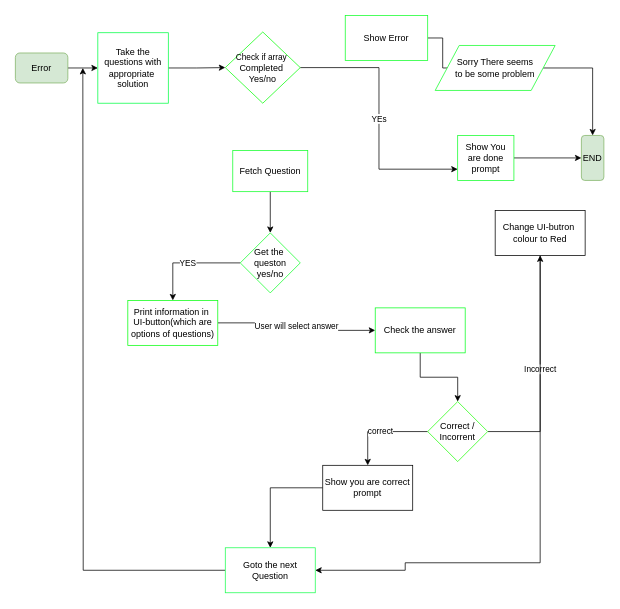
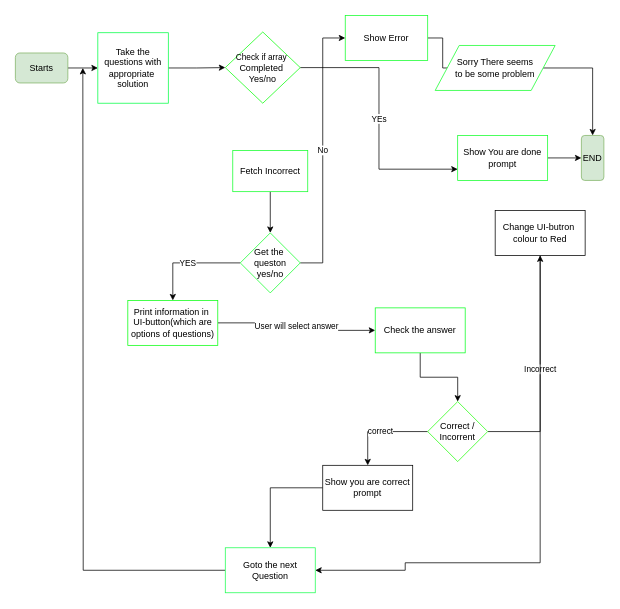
- <mxCell id="3" value="Error" style="rounded=1;whiteSpace=wrap;html=1;fillColor=#d5e8d4;strokeColor=#82b366;" parent="1" vertex="1"><mxGeometry x="20" y="70" width="70" height="40" as="geometry" /></mxCell>
+ <mxCell id="3" value="Starts" style="rounded=1;whiteSpace=wrap;html=1;fillColor=#d5e8d4;strokeColor=#82b366;" parent="1" vertex="1"><mxGeometry x="20" y="70" width="70" height="40" as="geometry" /></mxCell>
+ <mxCell id="30" value="No" style="edgeStyle=orthogonalEdgeStyle;rounded=0;orthogonalLoop=1;jettySize=auto;html=1;entryX=0;entryY=0.5;entryDx=0;entryDy=0;" parent="1" source="31" target="7" edge="1"><mxGeometry relative="1" as="geometry" /></mxCell>
- <mxCell id="26" value="Show You are done prompt" style="rounded=0;whiteSpace=wrap;html=1;strokeColor=#12FF2A;" parent="1" vertex="1"><mxGeometry x="610" y="180" width="75" height="60" as="geometry" /></mxCell>
+ <mxCell id="26" value="Show You are done prompt" style="rounded=0;whiteSpace=wrap;html=1;strokeColor=#12FF2A;" parent="1" vertex="1"><mxGeometry x="610" y="180" width="120" height="60" as="geometry" /></mxCell>
- <mxCell id="28" value="Fetch Question" style="rounded=0;whiteSpace=wrap;html=1;strokeColor=#12FF2A;" parent="1" vertex="1"><mxGeometry x="310" y="200" width="100" height="55" as="geometry" /></mxCell>
+ <mxCell id="28" value="Fetch Incorrect" style="rounded=0;whiteSpace=wrap;html=1;strokeColor=#12FF2A;" parent="1" vertex="1"><mxGeometry x="310" y="200" width="100" height="55" as="geometry" /></mxCell>
